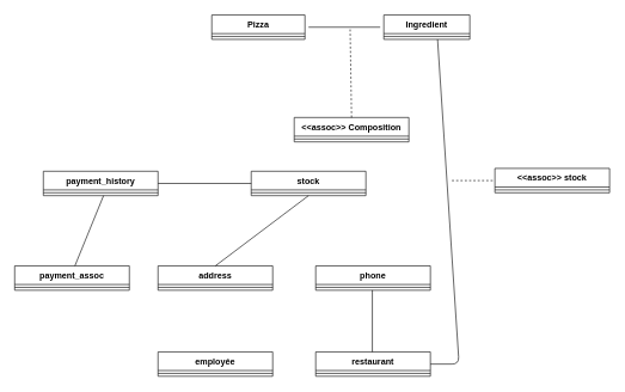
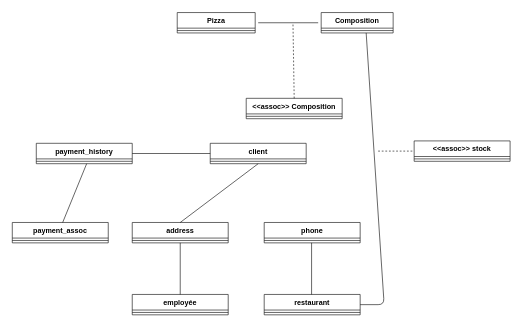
- <mxCell id="5" value="Ingredient" style="swimlane;fontStyle=1;align=center;verticalAlign=top;childLayout=stackLayout;horizontal=1;startSize=26;horizontalStack=0;resizeParent=1;resizeParentMax=0;resizeLast=0;collapsible=1;marginBottom=0;gradientColor=none;" vertex="1" parent="1"><mxGeometry x="535" y="20" width="120" height="34" as="geometry" /></mxCell>
+ <mxCell id="5" value="Composition" style="swimlane;fontStyle=1;align=center;verticalAlign=top;childLayout=stackLayout;horizontal=1;startSize=26;horizontalStack=0;resizeParent=1;resizeParentMax=0;resizeLast=0;collapsible=1;marginBottom=0;gradientColor=none;" vertex="1" parent="1"><mxGeometry x="535" y="20" width="120" height="34" as="geometry" /></mxCell>
- <mxCell id="11" value="stock" style="swimlane;fontStyle=1;align=center;verticalAlign=top;childLayout=stackLayout;horizontal=1;startSize=26;horizontalStack=0;resizeParent=1;resizeParentMax=0;resizeLast=0;collapsible=1;marginBottom=0;gradientColor=none;" vertex="1" parent="1"><mxGeometry x="350" y="238" width="160" height="34" as="geometry" /></mxCell>
+ <mxCell id="11" value="client" style="swimlane;fontStyle=1;align=center;verticalAlign=top;childLayout=stackLayout;horizontal=1;startSize=26;horizontalStack=0;resizeParent=1;resizeParentMax=0;resizeLast=0;collapsible=1;marginBottom=0;gradientColor=none;" vertex="1" parent="1"><mxGeometry x="350" y="238" width="160" height="34" as="geometry" /></mxCell>
+ <mxCell id="27" value="" style="endArrow=none;html=1;exitX=0.5;exitY=0;exitDx=0;exitDy=0;entryX=0.5;entryY=1;entryDx=0;entryDy=0;" edge="1" parent="1" source="23" target="17"><mxGeometry width="50" height="50" relative="1" as="geometry"><mxPoint x="280" y="470" as="sourcePoint" /><mxPoint x="330" y="420" as="targetPoint" /></mxGeometry></mxCell>
